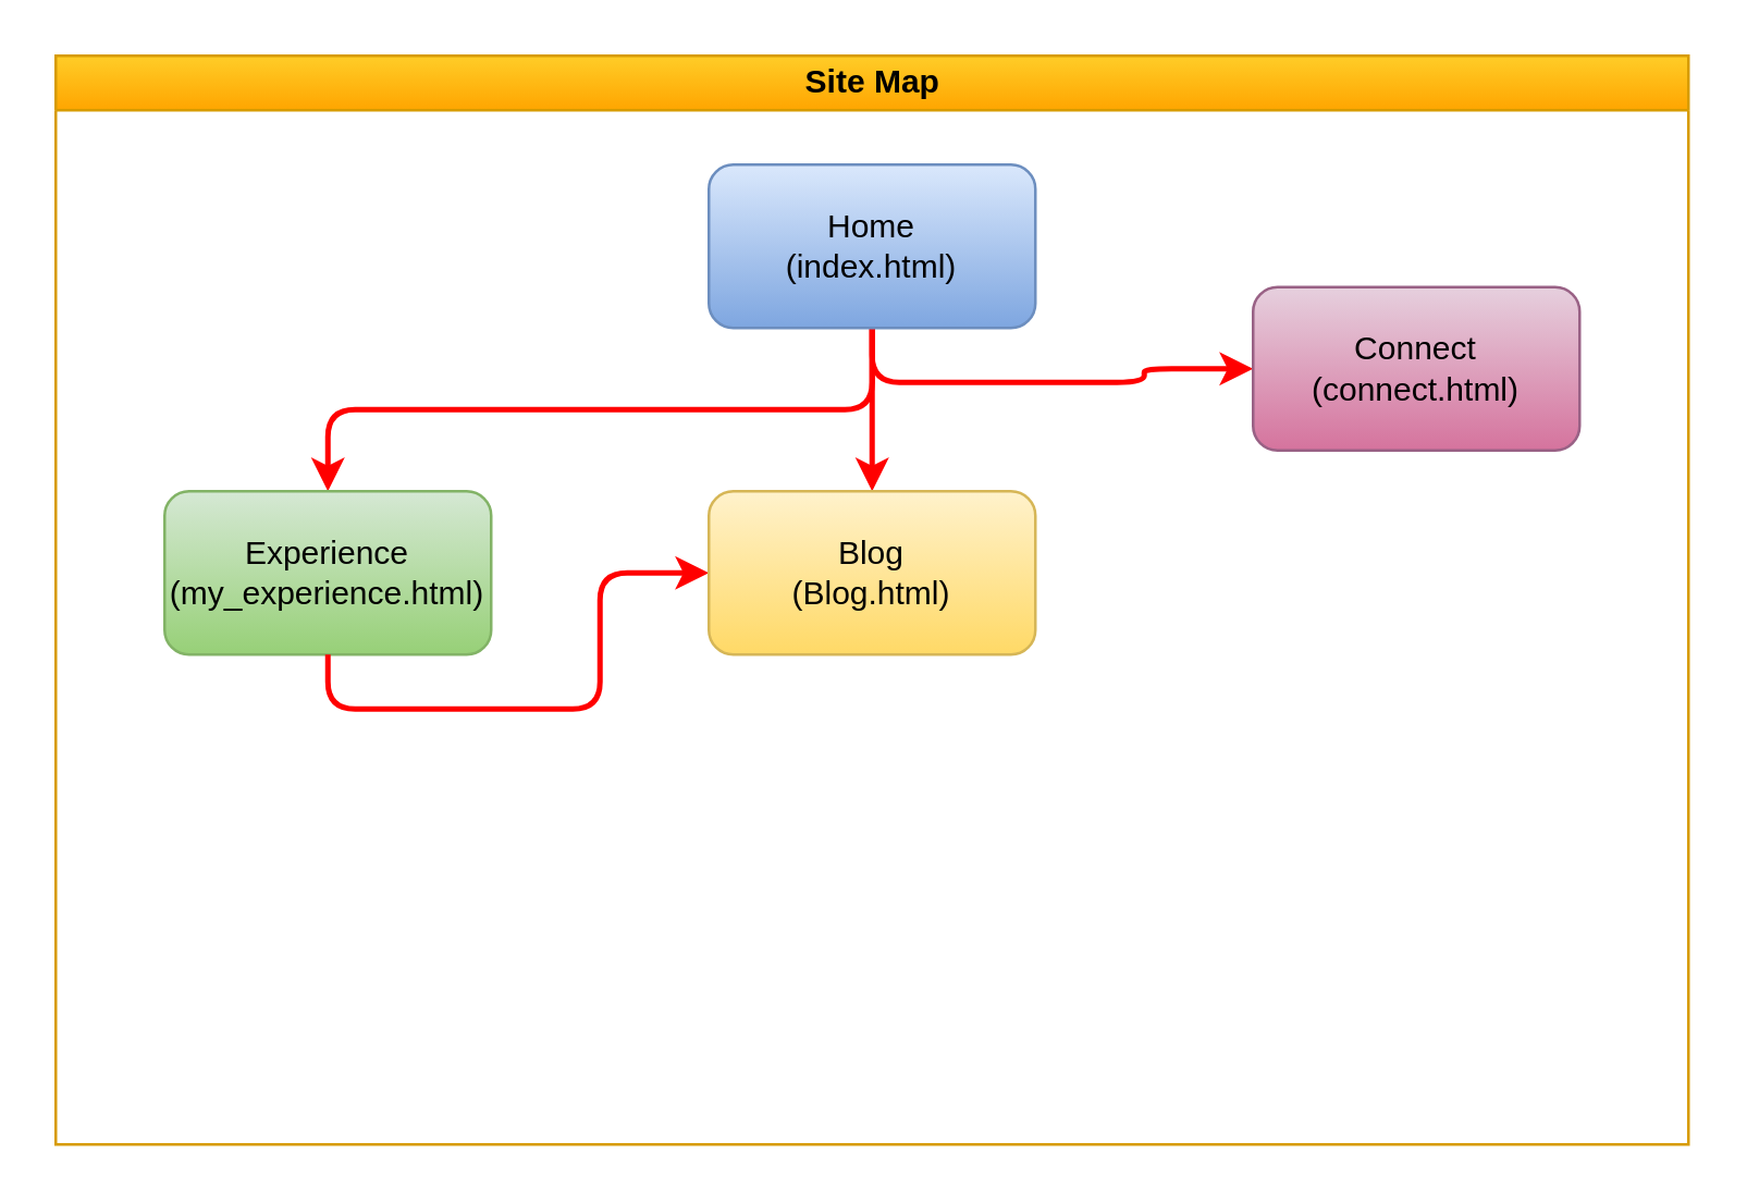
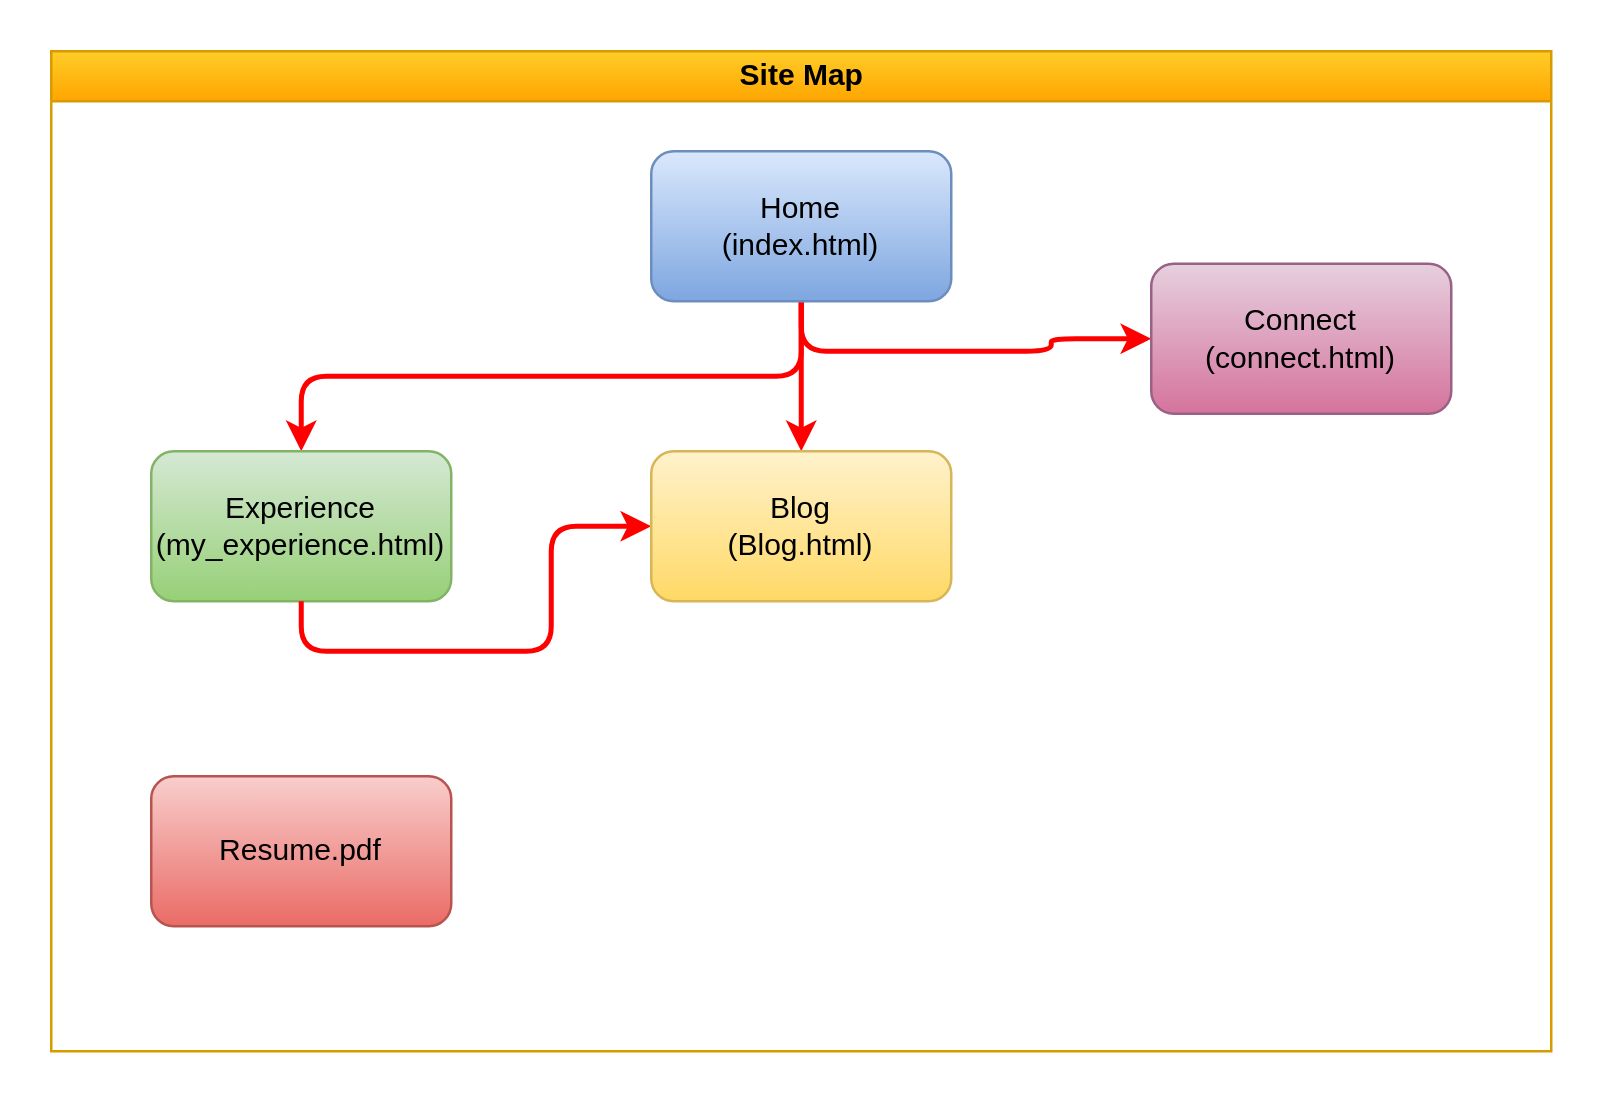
+ <mxCell id="11" value="Resume.pdf" style="rounded=1;whiteSpace=wrap;html=1;gradientColor=#ea6b66;fillColor=#f8cecc;strokeColor=#b85450;" vertex="1" parent="2"><mxGeometry x="40" y="290" width="120" height="60" as="geometry" /></mxCell>
